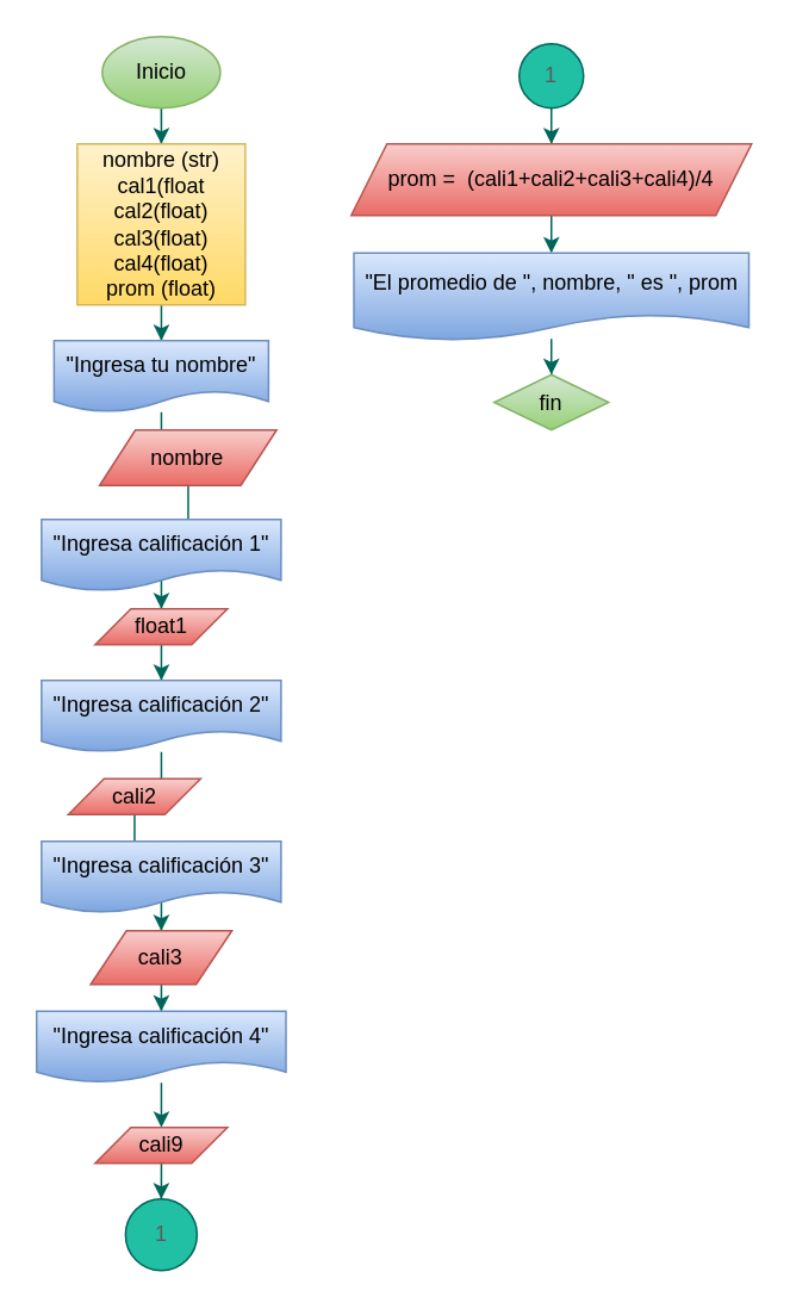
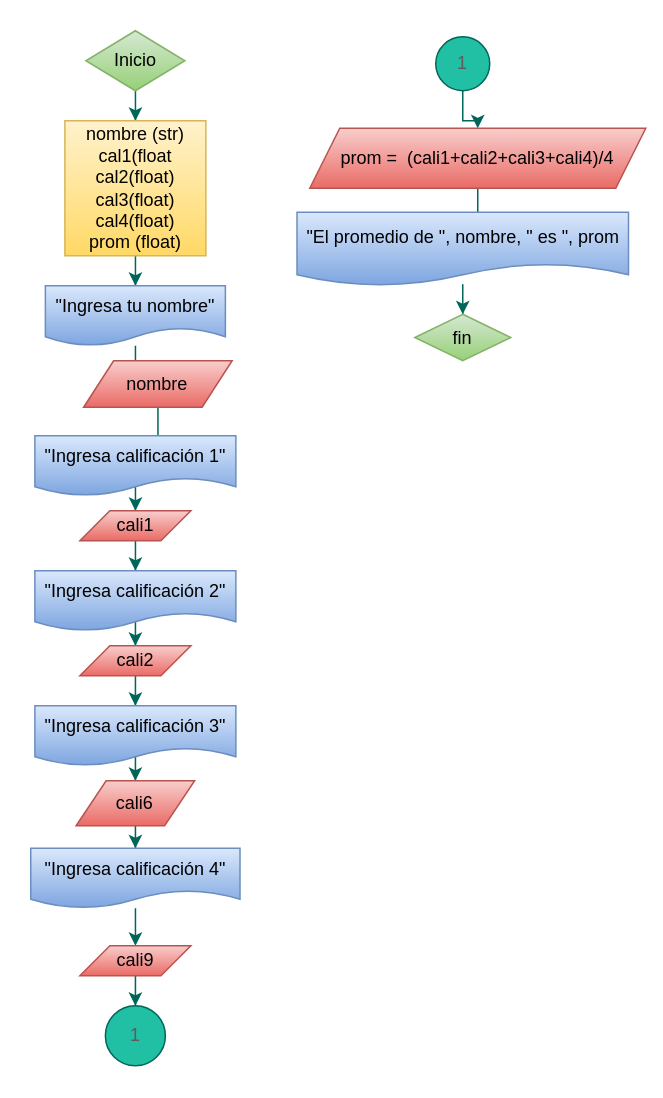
- <mxCell id="3" value="Inicio" style="ellipse;whiteSpace=wrap;html=1;fillColor=#d5e8d4;strokeColor=#82b366;gradientColor=#97d077;" vertex="1" parent="1"><mxGeometry x="56.75" y="20" width="66" height="40" as="geometry" /></mxCell>
+ <mxCell id="3" value="Inicio" style="rhombus;whiteSpace=wrap;html=1;fillColor=#d5e8d4;strokeColor=#82b366;gradientColor=#97d077;" vertex="1" parent="1"><mxGeometry x="56.75" y="20" width="66" height="40" as="geometry" /></mxCell>
- <mxCell id="30" value="prom =&amp;nbsp; (cali1+cali2+cali3+cali4)/4" style="shape=parallelogram;perimeter=parallelogramPerimeter;whiteSpace=wrap;html=1;fixedSize=1;strokeColor=#b85450;fillColor=#f8cecc;gradientColor=#ea6b66;" vertex="1" parent="1"><mxGeometry x="196" y="80" width="224" height="40" as="geometry" /></mxCell>
+ <mxCell id="30" value="prom =&amp;nbsp; (cali1+cali2+cali3+cali4)/4" style="shape=parallelogram;perimeter=parallelogramPerimeter;whiteSpace=wrap;html=1;fixedSize=1;strokeColor=#b85450;fillColor=#f8cecc;gradientColor=#ea6b66;" vertex="1" parent="1"><mxGeometry x="206" y="85" width="224" height="40" as="geometry" /></mxCell>
- <mxCell id="13" value="float1" style="shape=parallelogram;perimeter=parallelogramPerimeter;whiteSpace=wrap;html=1;fixedSize=1;strokeColor=#b85450;fillColor=#f8cecc;gradientColor=#ea6b66;" vertex="1" parent="1"><mxGeometry x="52.75" y="340" width="74" height="20" as="geometry" /></mxCell>
+ <mxCell id="13" value="cali1" style="shape=parallelogram;perimeter=parallelogramPerimeter;whiteSpace=wrap;html=1;fixedSize=1;strokeColor=#b85450;fillColor=#f8cecc;gradientColor=#ea6b66;" vertex="1" parent="1"><mxGeometry x="52.75" y="340" width="74" height="20" as="geometry" /></mxCell>
- <mxCell id="17" value="cali2" style="shape=parallelogram;perimeter=parallelogramPerimeter;whiteSpace=wrap;html=1;fixedSize=1;strokeColor=#b85450;fillColor=#f8cecc;gradientColor=#ea6b66;" vertex="1" parent="1"><mxGeometry x="37.75" y="435" width="74" height="20" as="geometry" /></mxCell>
+ <mxCell id="17" value="cali2" style="shape=parallelogram;perimeter=parallelogramPerimeter;whiteSpace=wrap;html=1;fixedSize=1;strokeColor=#b85450;fillColor=#f8cecc;gradientColor=#ea6b66;" vertex="1" parent="1"><mxGeometry x="52.75" y="430" width="74" height="20" as="geometry" /></mxCell>
- <mxCell id="21" value="cali3" style="shape=parallelogram;perimeter=parallelogramPerimeter;whiteSpace=wrap;html=1;fixedSize=1;strokeColor=#b85450;fillColor=#f8cecc;gradientColor=#ea6b66;" vertex="1" parent="1"><mxGeometry x="50.25" y="520" width="79" height="30" as="geometry" /></mxCell>
+ <mxCell id="21" value="cali6" style="shape=parallelogram;perimeter=parallelogramPerimeter;whiteSpace=wrap;html=1;fixedSize=1;strokeColor=#b85450;fillColor=#f8cecc;gradientColor=#ea6b66;" vertex="1" parent="1"><mxGeometry x="50.25" y="520" width="79" height="30" as="geometry" /></mxCell>
